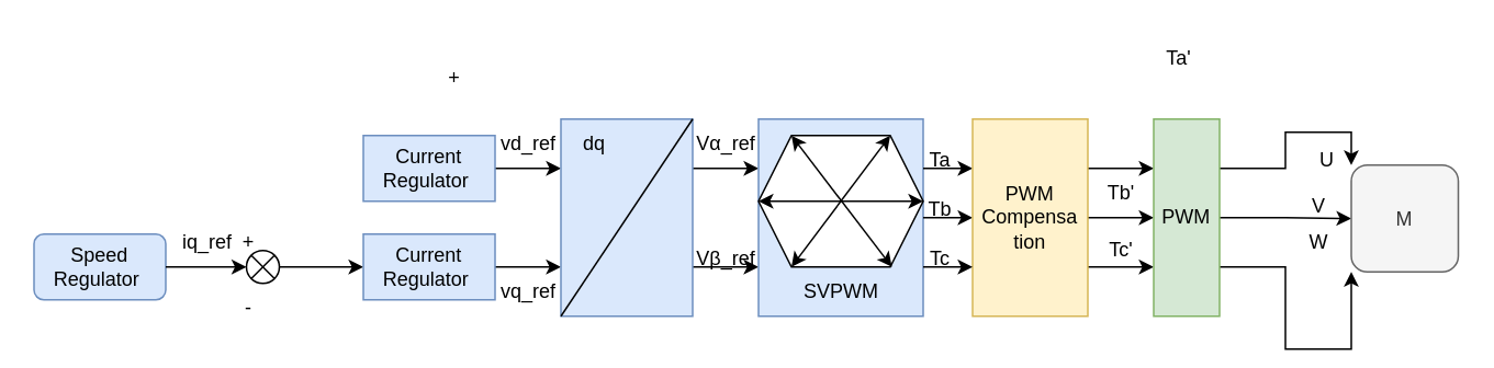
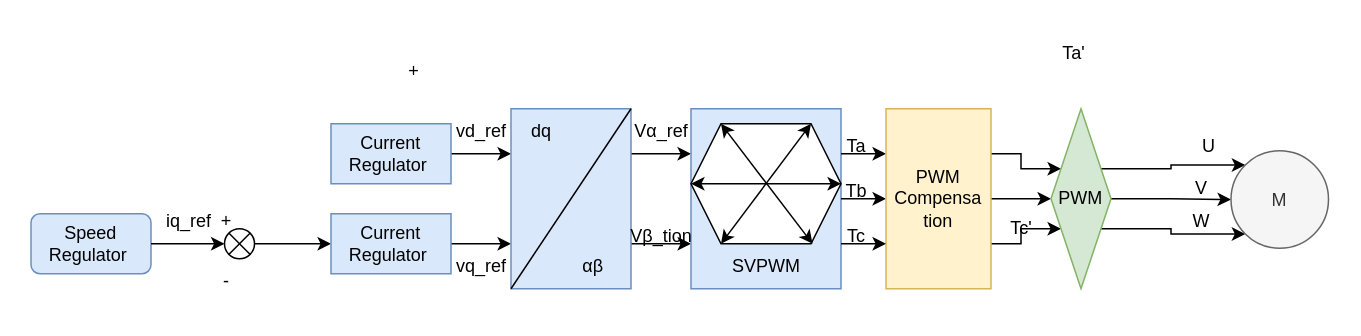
- <mxCell id="48" value="Tb'" style="text;html=1;align=center;verticalAlign=middle;resizable=0;points=[];autosize=1;strokeColor=none;fillColor=none;" vertex="1" parent="1"><mxGeometry x="660" y="102" width="40" height="30" as="geometry" /></mxCell>
- <mxCell id="45" value="PWM" style="rounded=0;whiteSpace=wrap;html=1;fillColor=#d5e8d4;strokeColor=#82b366;" parent="1" vertex="1"><mxGeometry x="700" y="72" width="40" height="120" as="geometry" /></mxCell>
+ <mxCell id="45" value="PWM" style="rhombus;whiteSpace=wrap;html=1;fillColor=#d5e8d4;strokeColor=#82b366;" parent="1" vertex="1"><mxGeometry x="700" y="72" width="40" height="120" as="geometry" /></mxCell>
- <mxCell id="46" value="M" style="whiteSpace=wrap;html=1;aspect=fixed;fillColor=#f5f5f5;fontColor=#333333;strokeColor=#666666;rounded=1;" parent="1" vertex="1"><mxGeometry x="820" y="100" width="65" height="65" as="geometry" /></mxCell>
+ <mxCell id="46" value="M" style="ellipse;whiteSpace=wrap;html=1;aspect=fixed;fillColor=#f5f5f5;fontColor=#333333;strokeColor=#666666;" parent="1" vertex="1"><mxGeometry x="820" y="100" width="65" height="65" as="geometry" /></mxCell>
- <mxCell id="31" value="Vβ_ref" style="text;html=1;align=center;verticalAlign=middle;resizable=0;points=[];autosize=1;strokeColor=none;fillColor=none;" parent="1" vertex="1"><mxGeometry x="410" y="142" width="60" height="30" as="geometry" /></mxCell>
+ <mxCell id="31" value="Vβ_tion" style="text;html=1;align=center;verticalAlign=middle;resizable=0;points=[];autosize=1;strokeColor=none;fillColor=none;" parent="1" vertex="1"><mxGeometry x="410" y="142" width="60" height="30" as="geometry" /></mxCell>
+ <mxCell id="21" value="αβ" style="text;strokeColor=none;align=center;fillColor=none;html=1;verticalAlign=middle;whiteSpace=wrap;rounded=0;" parent="1" vertex="1"><mxGeometry x="380" y="162" width="30" height="30" as="geometry" /></mxCell>
